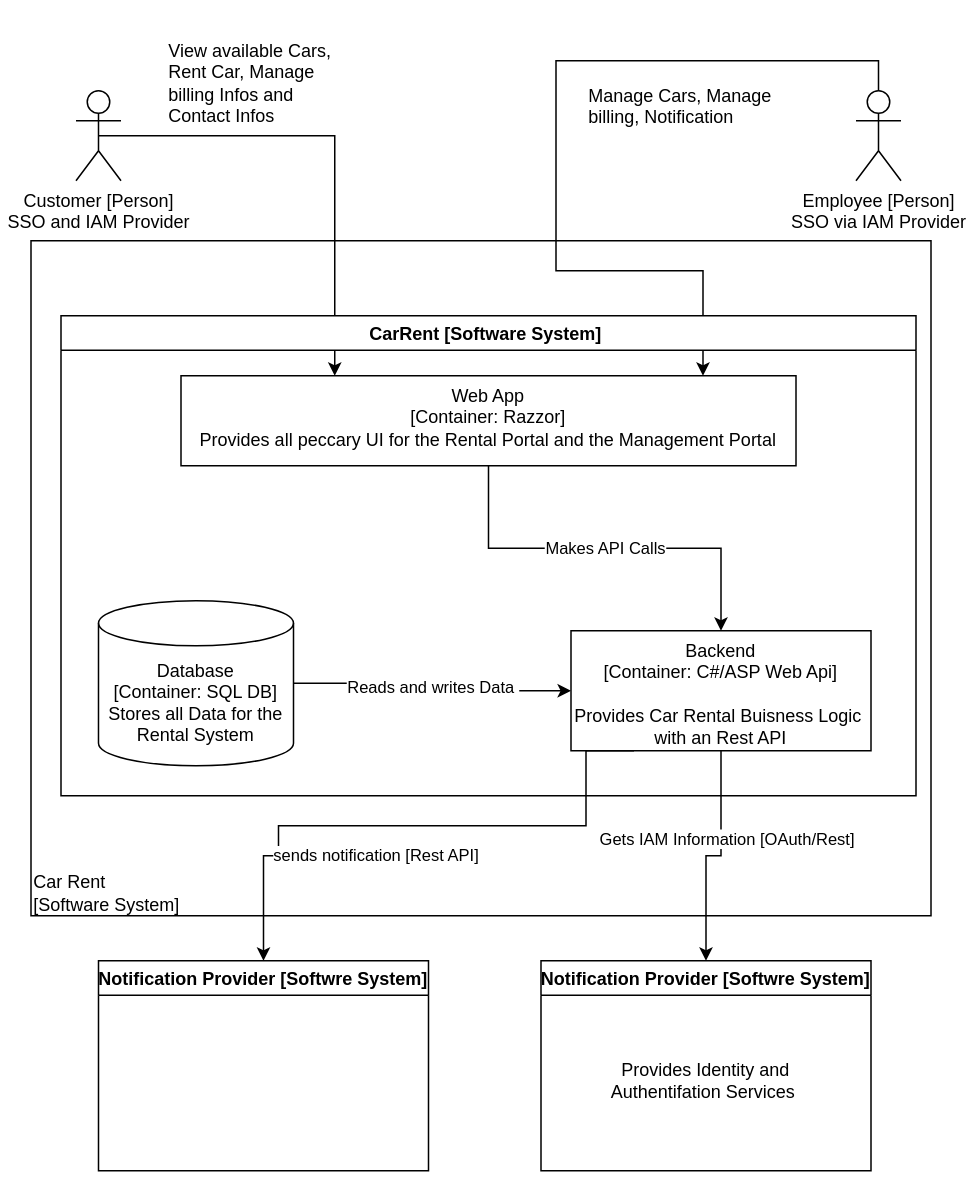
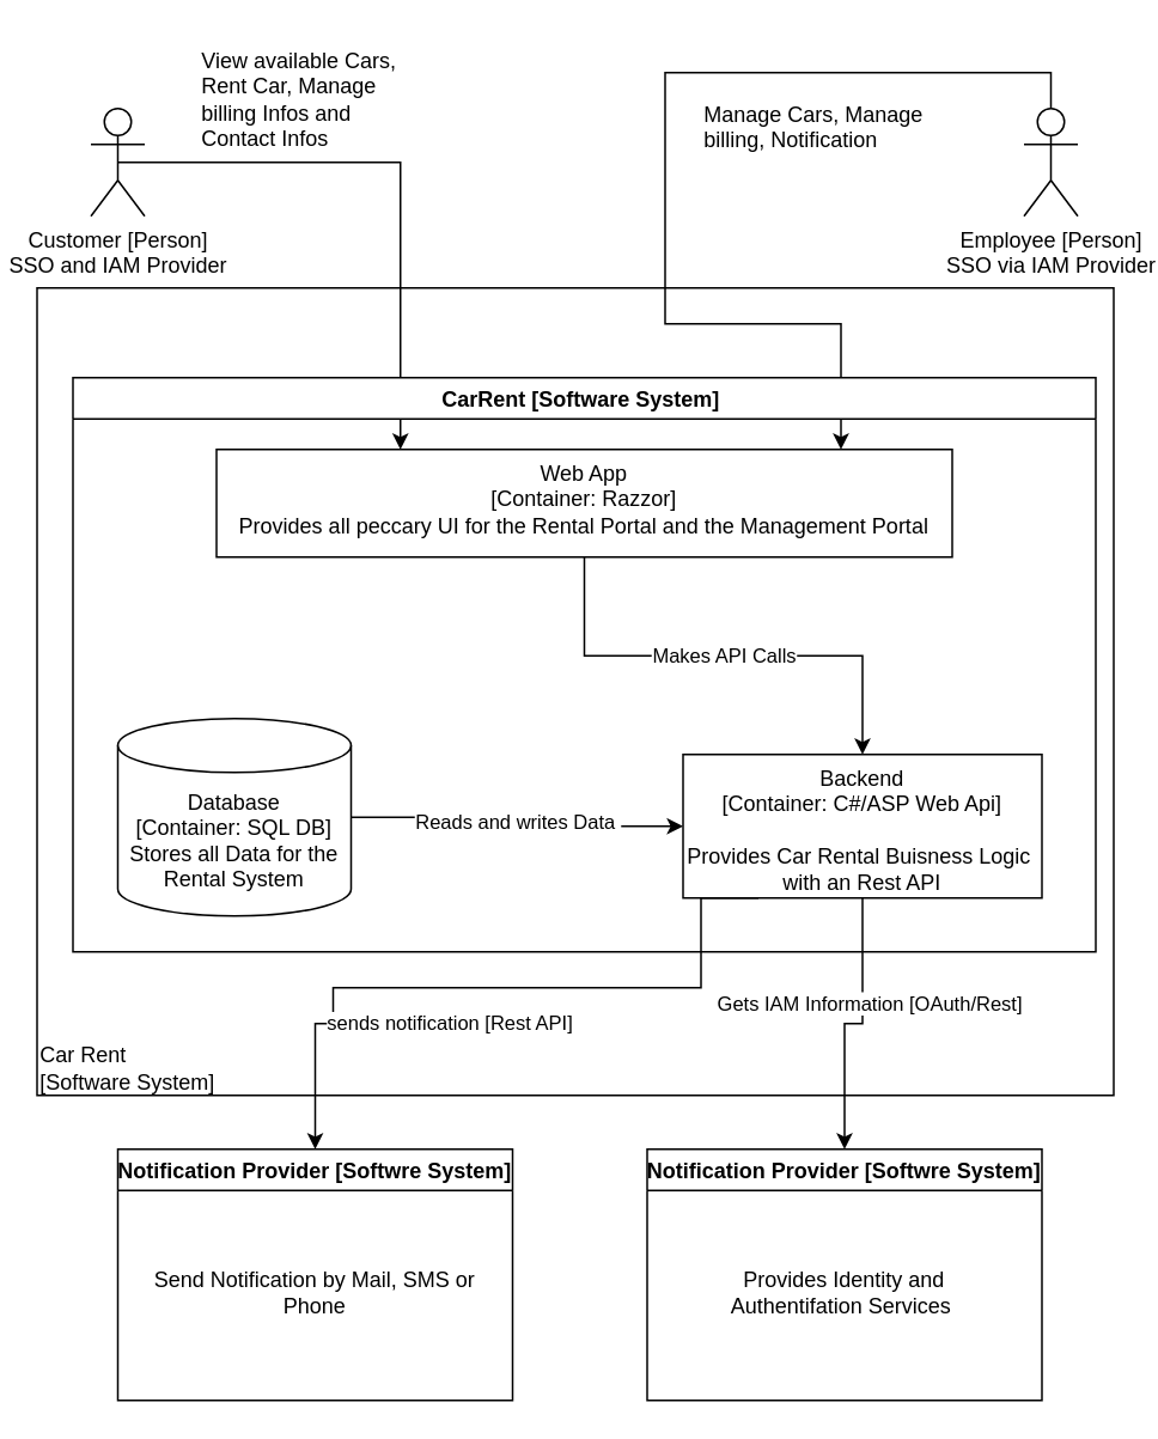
+ <mxCell id="15" value="Send Notification by Mail, SMS or Phone" style="text;html=1;strokeColor=none;fillColor=none;align=center;verticalAlign=middle;whiteSpace=wrap;rounded=0;" parent="14" vertex="1"><mxGeometry x="10" y="30" width="200" height="100" as="geometry" /></mxCell>
